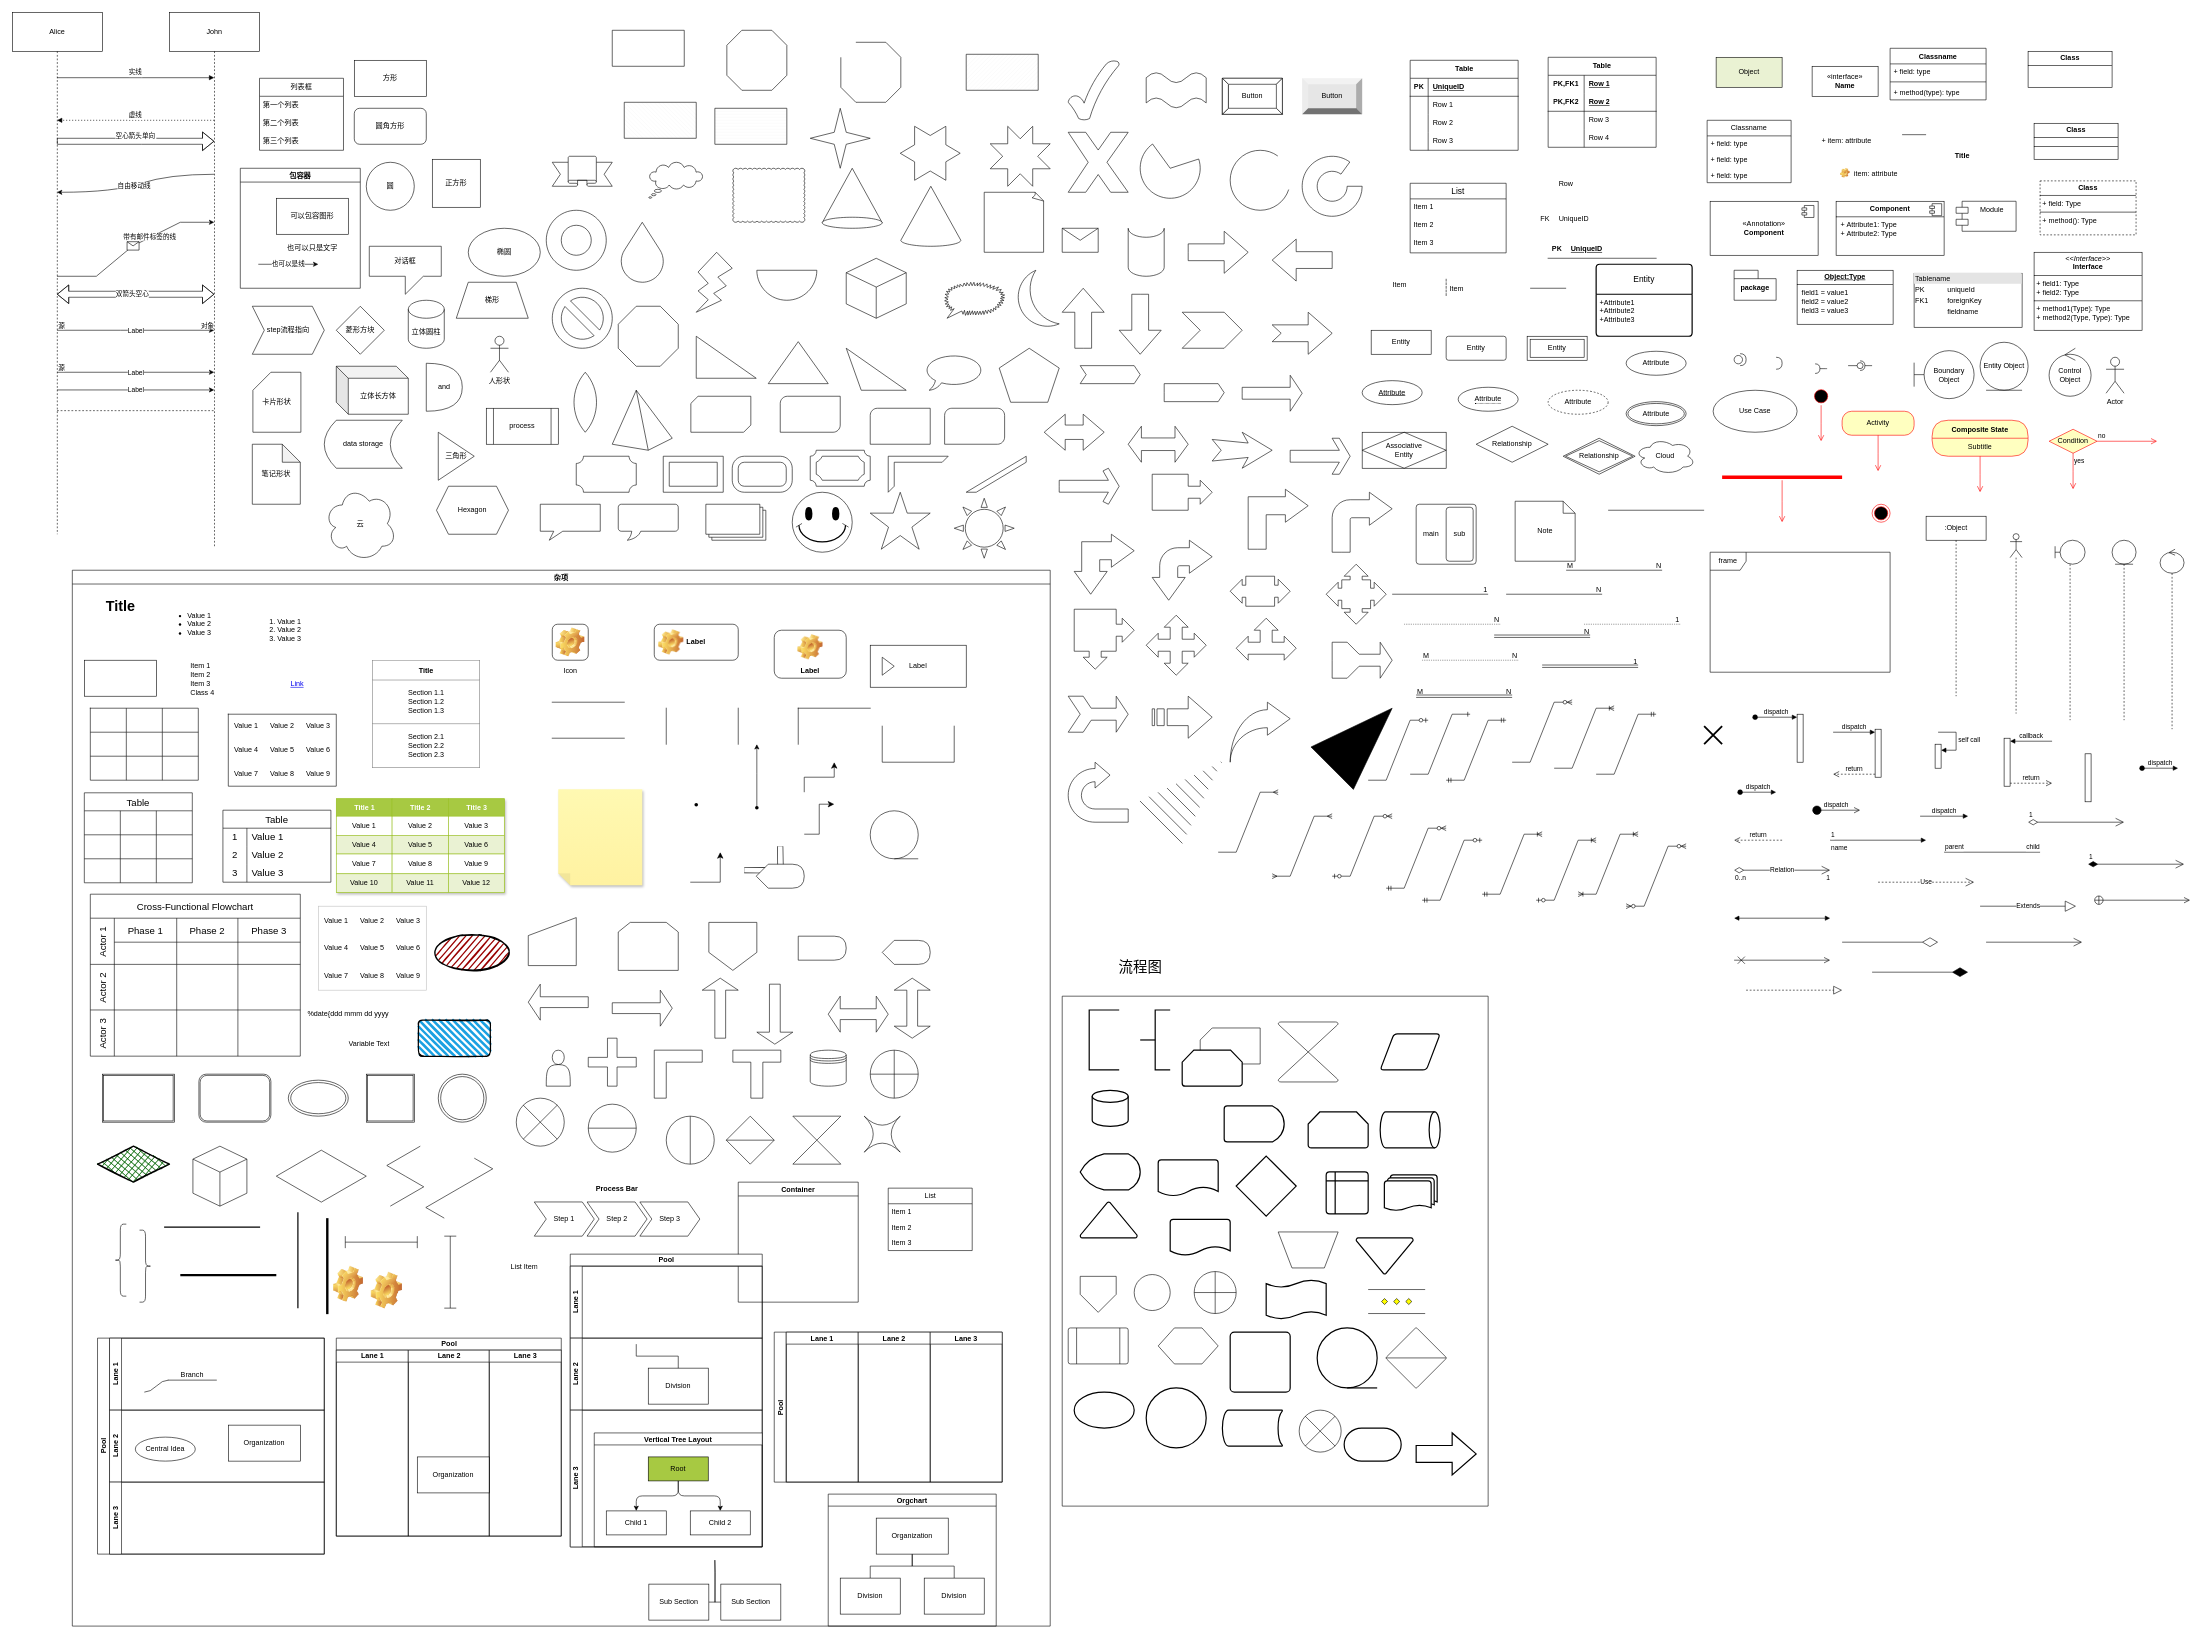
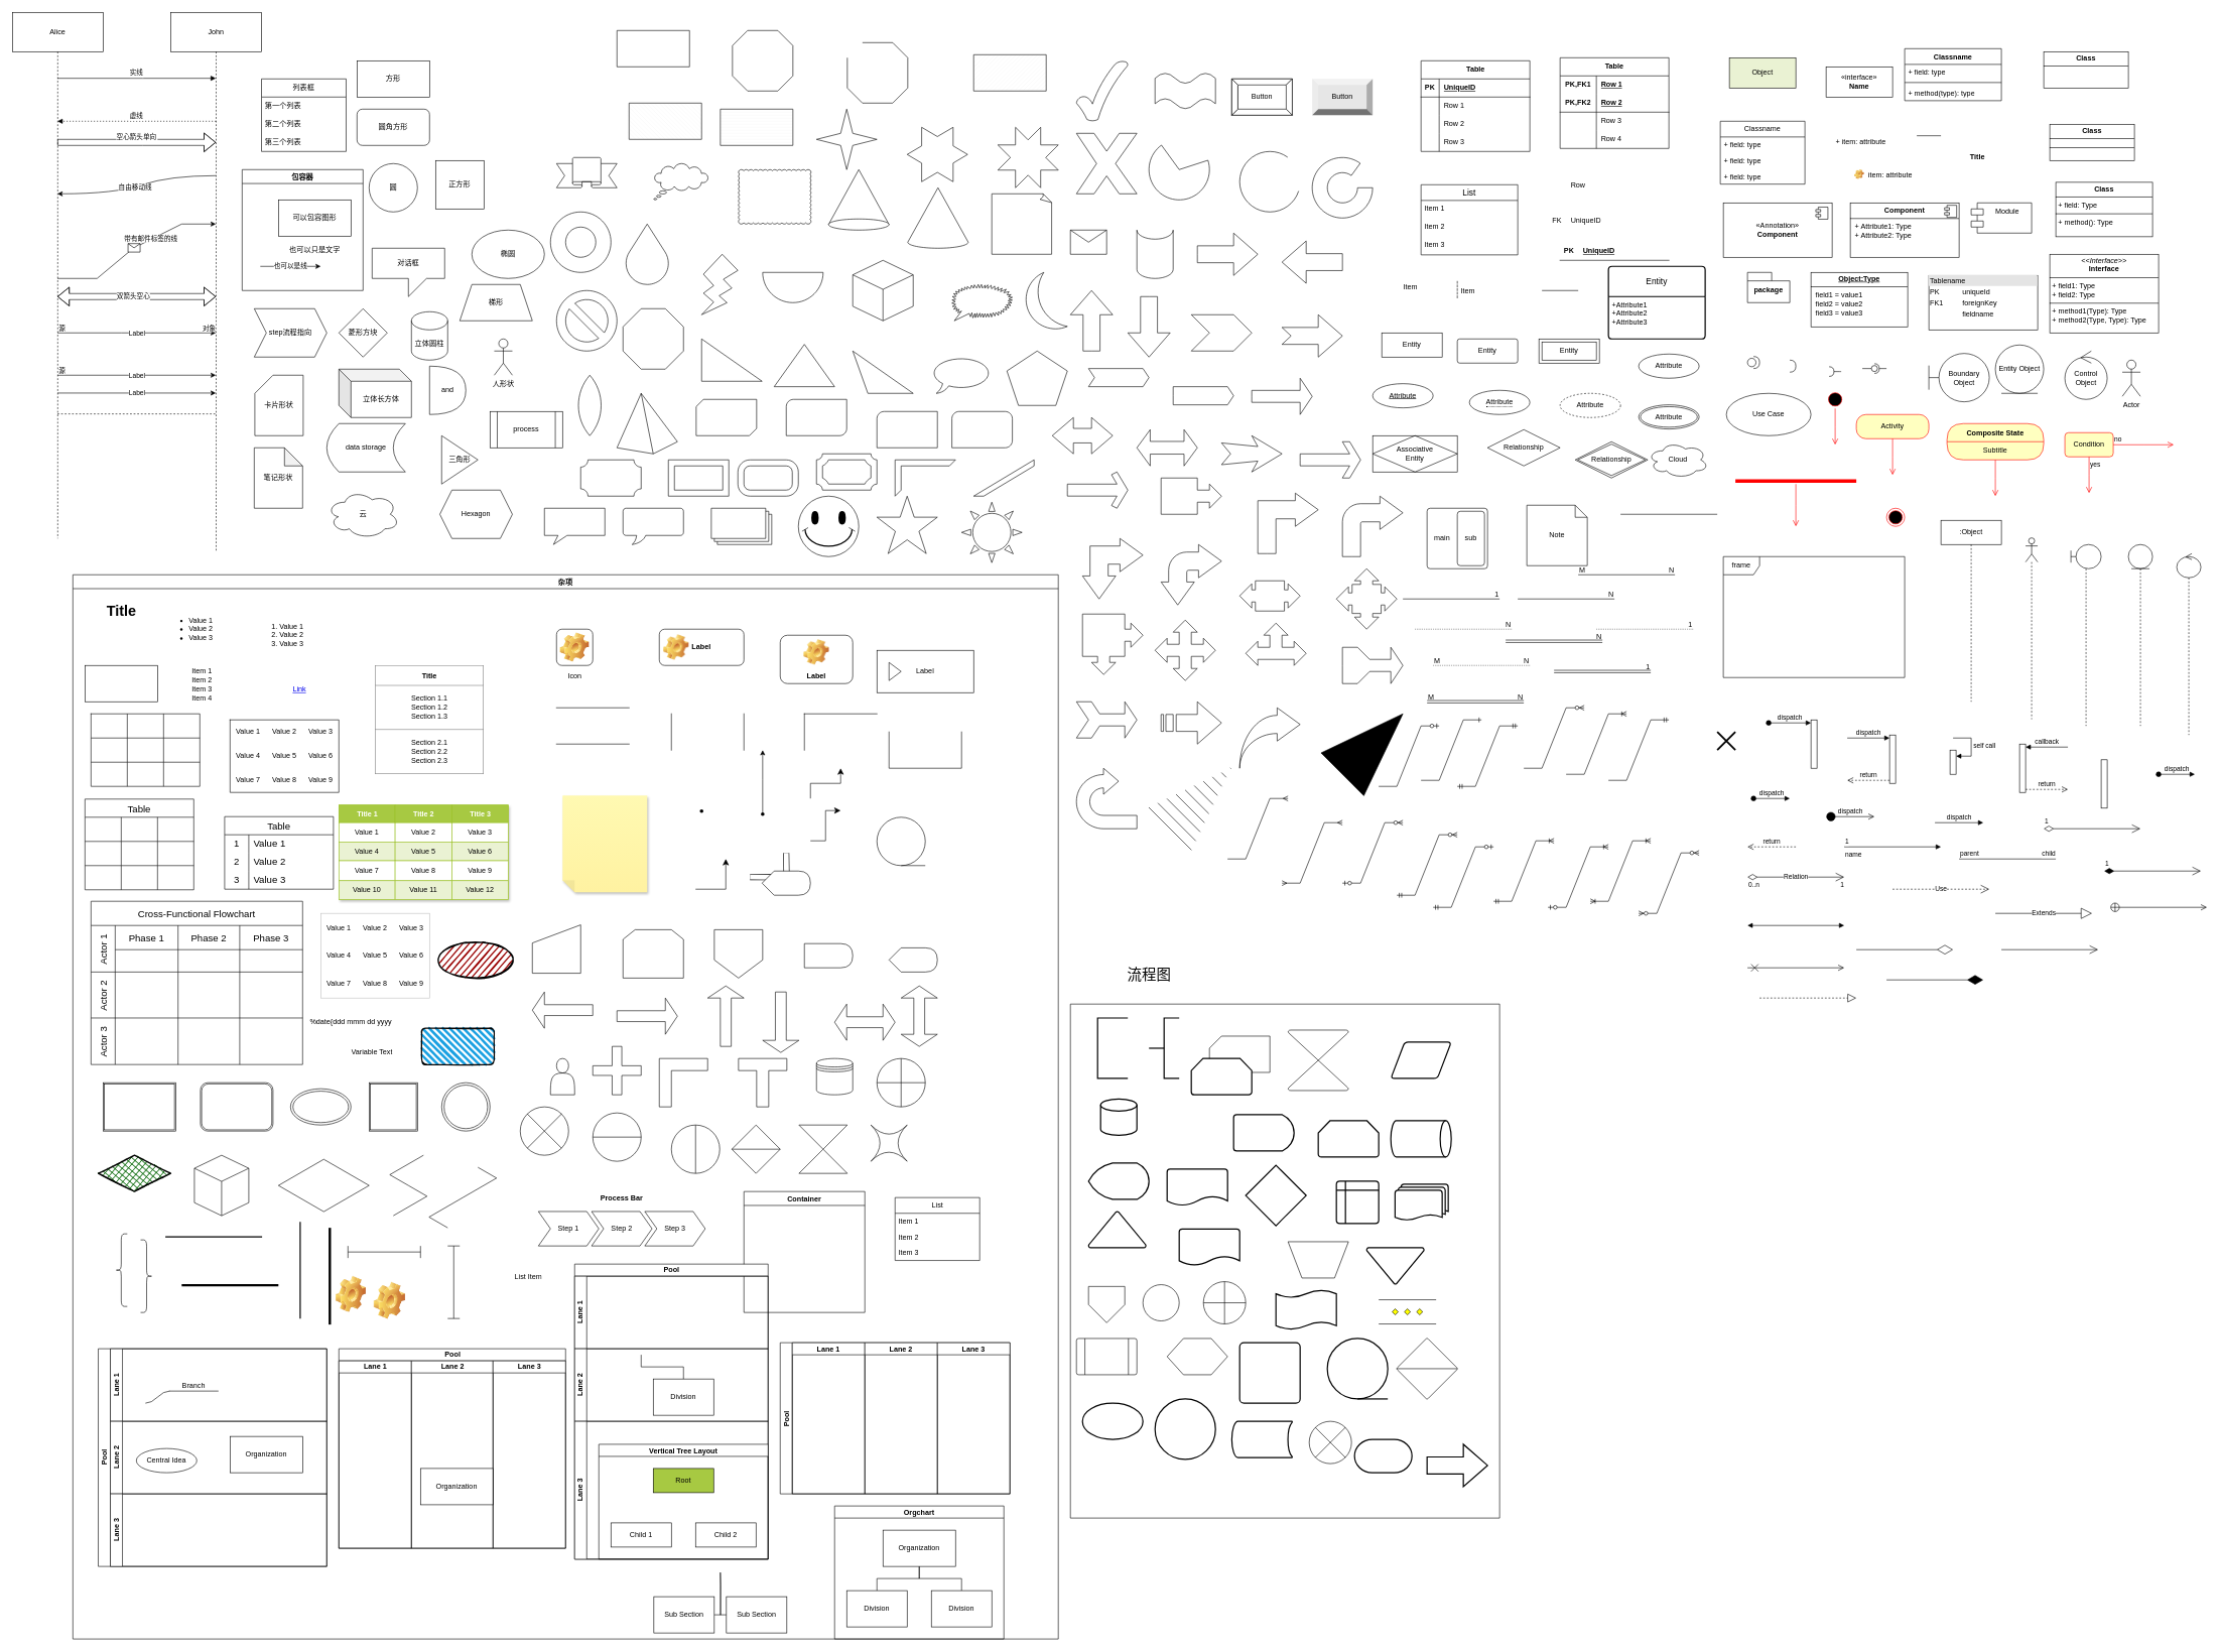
- <mxCell id="531" value="&lt;p style=&quot;margin:0px;margin-top:4px;text-align:center;&quot;&gt;&lt;b&gt;Class&lt;/b&gt;&lt;/p&gt;&lt;hr size=&quot;1&quot; style=&quot;border-style:solid;&quot;/&gt;&lt;p style=&quot;margin:0px;margin-left:4px;&quot;&gt;+ field: Type&lt;/p&gt;&lt;hr size=&quot;1&quot; style=&quot;border-style:solid;&quot;/&gt;&lt;p style=&quot;margin:0px;margin-left:4px;&quot;&gt;+ method(): Type&lt;/p&gt;" style="verticalAlign=top;align=left;overflow=fill;html=1;whiteSpace=wrap;dashed=1;" vertex="1" parent="1"><mxGeometry x="3400" y="301" width="160" height="90" as="geometry" /></mxCell>
+ <mxCell id="531" value="&lt;p style=&quot;margin:0px;margin-top:4px;text-align:center;&quot;&gt;&lt;b&gt;Class&lt;/b&gt;&lt;/p&gt;&lt;hr size=&quot;1&quot; style=&quot;border-style:solid;&quot;/&gt;&lt;p style=&quot;margin:0px;margin-left:4px;&quot;&gt;+ field: Type&lt;/p&gt;&lt;hr size=&quot;1&quot; style=&quot;border-style:solid;&quot;/&gt;&lt;p style=&quot;margin:0px;margin-left:4px;&quot;&gt;+ method(): Type&lt;/p&gt;" style="verticalAlign=top;align=left;overflow=fill;html=1;whiteSpace=wrap;" vertex="1" parent="1"><mxGeometry x="3400" y="301" width="160" height="90" as="geometry" /></mxCell>
- <mxCell id="33" value="立体圆柱" style="shape=cylinder3;whiteSpace=wrap;html=1;boundedLbl=1;backgroundOutline=1;size=15;" vertex="1" parent="1"><mxGeometry x="680" y="500" width="60" height="80" as="geometry" /></mxCell>
+ <mxCell id="33" value="立体圆柱" style="shape=cylinder3;whiteSpace=wrap;html=1;boundedLbl=1;backgroundOutline=1;size=15;" vertex="1" parent="1"><mxGeometry x="680" y="515" width="60" height="80" as="geometry" /></mxCell>
- <mxCell id="552" value="Condition" style="rhombus;whiteSpace=wrap;html=1;fontColor=#000000;fillColor=#ffffc0;strokeColor=#ff0000;" vertex="1" parent="1"><mxGeometry x="3415" y="715" width="80" height="40" as="geometry" /></mxCell>
+ <mxCell id="552" value="Condition" style="whiteSpace=wrap;html=1;fontColor=#000000;fillColor=#ffffc0;strokeColor=#ff0000;rounded=1;" vertex="1" parent="1"><mxGeometry x="3415" y="715" width="80" height="40" as="geometry" /></mxCell>
- <mxCell id="48" value="云" style="ellipse;shape=cloud;whiteSpace=wrap;html=1;" vertex="1" parent="1"><mxGeometry x="540" y="810" width="120" height="125" as="geometry" /></mxCell>
+ <mxCell id="48" value="云" style="ellipse;shape=cloud;whiteSpace=wrap;html=1;" vertex="1" parent="1"><mxGeometry x="540" y="810" width="120" height="80" as="geometry" /></mxCell>
- <mxCell id="66" value="Class 4" style="shape=partialRectangle;html=1;whiteSpace=wrap;connectable=0;strokeColor=inherit;overflow=hidden;fillColor=none;top=0;left=0;bottom=0;right=0;pointerEvents=1;fontSize=12;align=left;spacingLeft=5;" vertex="1" parent="65"><mxGeometry width="60" height="15" as="geometry"><mxRectangle width="60" height="15" as="alternateBounds" /></mxGeometry></mxCell>
+ <mxCell id="66" value="Item 4" style="shape=partialRectangle;html=1;whiteSpace=wrap;connectable=0;strokeColor=inherit;overflow=hidden;fillColor=none;top=0;left=0;bottom=0;right=0;pointerEvents=1;fontSize=12;align=left;spacingLeft=5;" vertex="1" parent="65"><mxGeometry width="60" height="15" as="geometry"><mxRectangle width="60" height="15" as="alternateBounds" /></mxGeometry></mxCell>
- <mxCell id="251" value="" style="edgeStyle=elbowEdgeStyle;elbow=vertical;html=1;rounded=1;curved=0;sourcePerimeterSpacing=0;targetPerimeterSpacing=0;startSize=6;endSize=6;" edge="1" parent="246" source="247" target="250"><mxGeometry relative="1" as="geometry" /></mxCell>
- <mxCell id="249" value="" style="edgeStyle=elbowEdgeStyle;elbow=vertical;html=1;rounded=1;curved=0;sourcePerimeterSpacing=0;targetPerimeterSpacing=0;startSize=6;endSize=6;" edge="1" parent="246" source="247" target="248"><mxGeometry relative="1" as="geometry" /></mxCell>
